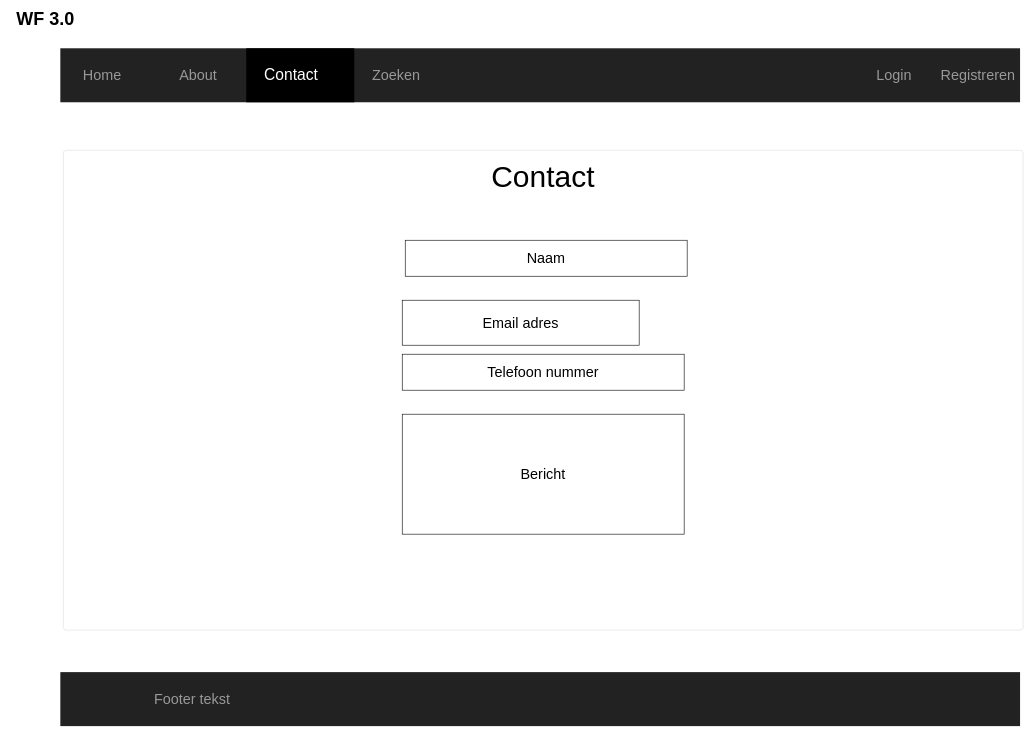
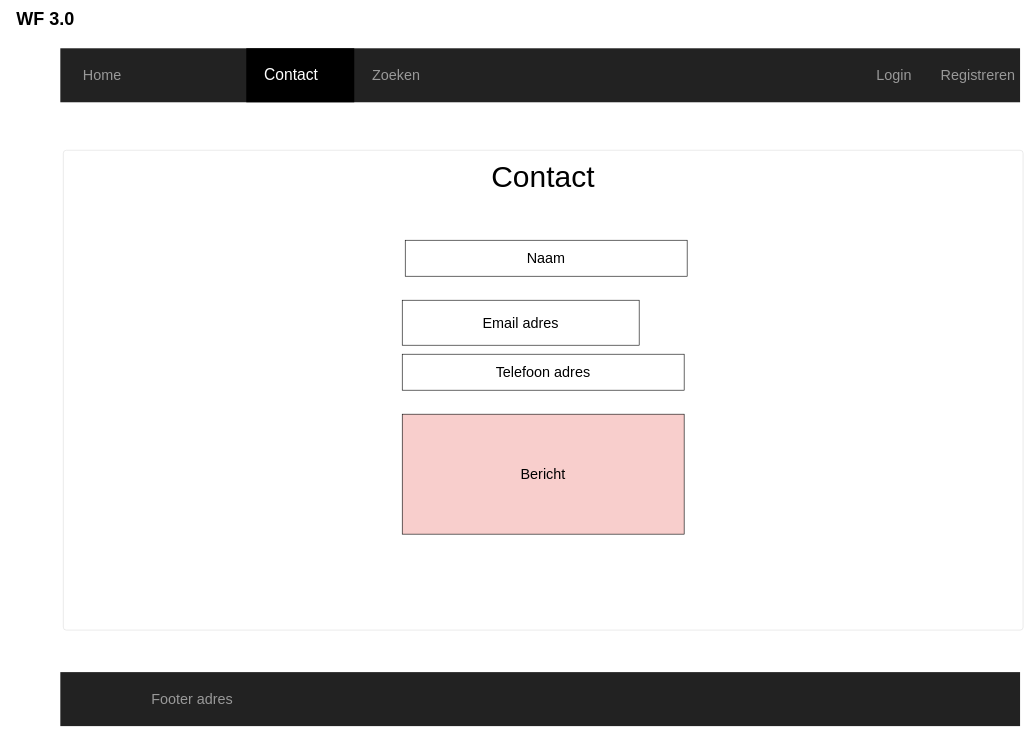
- <mxCell id="5" value="About" style="html=1;shadow=0;dashed=0;fillColor=none;strokeColor=none;shape=mxgraph.bootstrap.rect;fontColor=#999999;whiteSpace=wrap;fontSize=24;" vertex="1" parent="2"><mxGeometry x="160.003" width="140" height="90" as="geometry" /></mxCell>
- <mxCell id="15" value="&lt;font style=&quot;font-size: 24px;&quot;&gt;Telefoon nummer&lt;/font&gt;" style="rounded=0;whiteSpace=wrap;html=1;" vertex="1" parent="1"><mxGeometry x="670" y="590" width="470" height="60" as="geometry" /></mxCell>
+ <mxCell id="15" value="&lt;font style=&quot;font-size: 24px;&quot;&gt;Telefoon adres&lt;/font&gt;" style="rounded=0;whiteSpace=wrap;html=1;" vertex="1" parent="1"><mxGeometry x="670" y="590" width="470" height="60" as="geometry" /></mxCell>
- <mxCell id="16" value="&lt;font style=&quot;font-size: 24px;&quot;&gt;Bericht&lt;/font&gt;" style="rounded=0;whiteSpace=wrap;html=1;" vertex="1" parent="1"><mxGeometry x="670" y="690" width="470" height="200" as="geometry" /></mxCell>
+ <mxCell id="16" value="&lt;font style=&quot;font-size: 24px;&quot;&gt;Bericht&lt;/font&gt;" style="rounded=0;whiteSpace=wrap;html=1;fillColor=#f8cecc;" vertex="1" parent="1"><mxGeometry x="670" y="690" width="470" height="200" as="geometry" /></mxCell>
- <mxCell id="12" value="Footer tekst" style="html=1;shadow=0;dashed=0;fillColor=none;strokeColor=none;shape=mxgraph.bootstrap.rect;fontColor=#999999;whiteSpace=wrap;fontSize=24;" vertex="1" parent="11"><mxGeometry x="50" width="340" height="90" as="geometry" /></mxCell>
+ <mxCell id="12" value="Footer adres" style="html=1;shadow=0;dashed=0;fillColor=none;strokeColor=none;shape=mxgraph.bootstrap.rect;fontColor=#999999;whiteSpace=wrap;fontSize=24;" vertex="1" parent="11"><mxGeometry x="50" width="340" height="90" as="geometry" /></mxCell>
